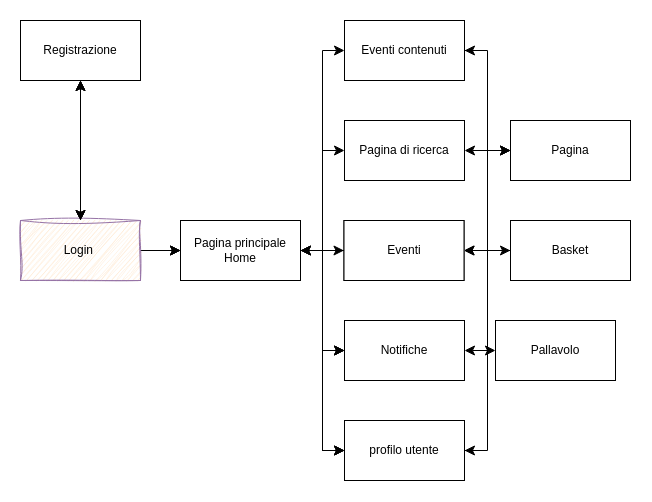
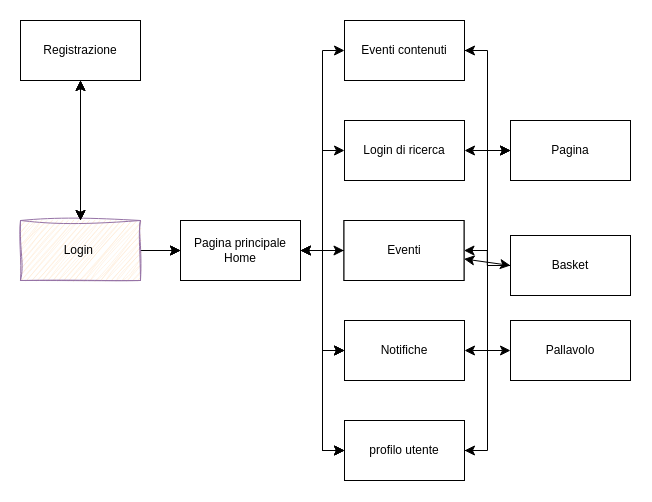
- <mxCell id="5" value="&lt;font style=&quot;vertical-align: inherit;&quot;&gt;&lt;font style=&quot;vertical-align: inherit;&quot;&gt;Pagina di ricerca&lt;/font&gt;&lt;/font&gt;" style="rounded=0;whiteSpace=wrap;html=1;fillColor=#FFFFFF;" parent="1" vertex="1"><mxGeometry x="344" y="120" width="120" height="60" as="geometry" /></mxCell>
+ <mxCell id="5" value="&lt;font style=&quot;vertical-align: inherit;&quot;&gt;&lt;font style=&quot;vertical-align: inherit;&quot;&gt;Login di ricerca&lt;/font&gt;&lt;/font&gt;" style="rounded=0;whiteSpace=wrap;html=1;fillColor=#FFFFFF;" parent="1" vertex="1"><mxGeometry x="344" y="120" width="120" height="60" as="geometry" /></mxCell>
- <mxCell id="11" value="Basket" style="rounded=0;whiteSpace=wrap;html=1;fillColor=#FFFFFF;" parent="1" vertex="1"><mxGeometry x="510" y="220" width="120" height="60" as="geometry" /></mxCell>
+ <mxCell id="11" value="Basket" style="rounded=0;whiteSpace=wrap;html=1;fillColor=#FFFFFF;" parent="1" vertex="1"><mxGeometry x="510" y="235" width="120" height="60" as="geometry" /></mxCell>
- <mxCell id="9" value="Pallavolo" style="rounded=0;whiteSpace=wrap;html=1;fillColor=#FFFFFF;" parent="1" vertex="1"><mxGeometry x="495" y="320" width="120" height="60" as="geometry" /></mxCell>
+ <mxCell id="9" value="Pallavolo" style="rounded=0;whiteSpace=wrap;html=1;fillColor=#FFFFFF;" parent="1" vertex="1"><mxGeometry x="510" y="320" width="120" height="60" as="geometry" /></mxCell>
